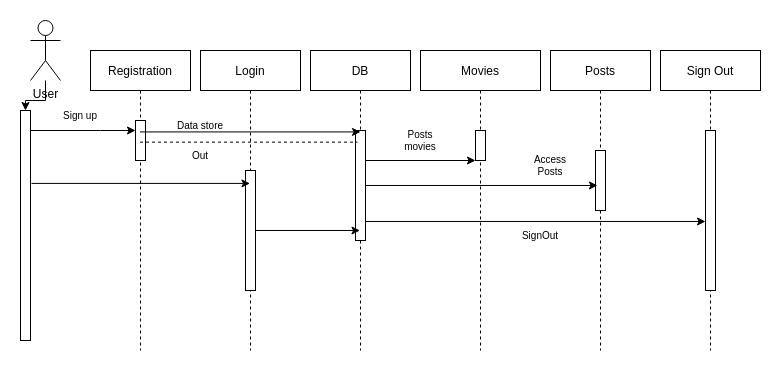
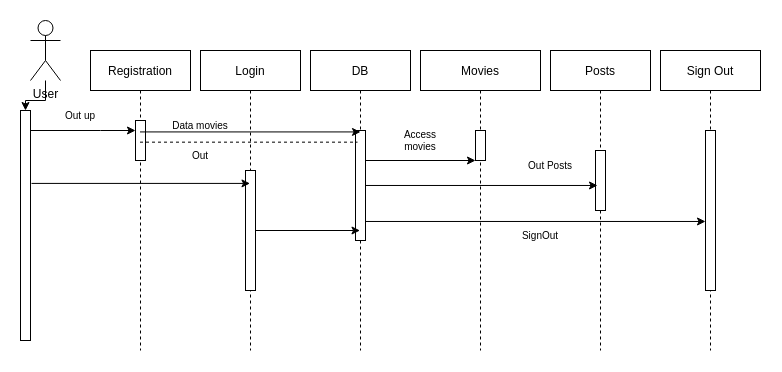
- <mxCell id="4" value="Sign up" style="text;html=1;strokeColor=none;fillColor=none;align=center;verticalAlign=middle;whiteSpace=wrap;rounded=0;fontSize=10;" vertex="1" parent="2"><mxGeometry x="-40" y="50" width="60" height="30" as="geometry" /></mxCell>
+ <mxCell id="4" value="Out up" style="text;html=1;strokeColor=none;fillColor=none;align=center;verticalAlign=middle;whiteSpace=wrap;rounded=0;fontSize=10;" vertex="1" parent="2"><mxGeometry x="-40" y="50" width="60" height="30" as="geometry" /></mxCell>
- <mxCell id="7" value="Data store" style="text;html=1;strokeColor=none;fillColor=none;align=center;verticalAlign=middle;whiteSpace=wrap;rounded=0;fontSize=10;" vertex="1" parent="5"><mxGeometry x="-30" y="60" width="60" height="30" as="geometry" /></mxCell>
+ <mxCell id="7" value="Data movies" style="text;html=1;strokeColor=none;fillColor=none;align=center;verticalAlign=middle;whiteSpace=wrap;rounded=0;fontSize=10;" vertex="1" parent="5"><mxGeometry x="-30" y="60" width="60" height="30" as="geometry" /></mxCell>
- <mxCell id="15" value="Posts movies" style="text;html=1;strokeColor=none;fillColor=none;align=center;verticalAlign=middle;whiteSpace=wrap;rounded=0;fontSize=10;" vertex="1" parent="13"><mxGeometry x="-30" y="75" width="60" height="30" as="geometry" /></mxCell>
+ <mxCell id="15" value="Access movies" style="text;html=1;strokeColor=none;fillColor=none;align=center;verticalAlign=middle;whiteSpace=wrap;rounded=0;fontSize=10;" vertex="1" parent="13"><mxGeometry x="-30" y="75" width="60" height="30" as="geometry" /></mxCell>
- <mxCell id="18" value="Access Posts" style="text;html=1;strokeColor=none;fillColor=none;align=center;verticalAlign=middle;whiteSpace=wrap;rounded=0;fontSize=10;" vertex="1" parent="16"><mxGeometry x="-30" y="100" width="60" height="30" as="geometry" /></mxCell>
+ <mxCell id="18" value="Out Posts" style="text;html=1;strokeColor=none;fillColor=none;align=center;verticalAlign=middle;whiteSpace=wrap;rounded=0;fontSize=10;" vertex="1" parent="16"><mxGeometry x="-30" y="100" width="60" height="30" as="geometry" /></mxCell>
